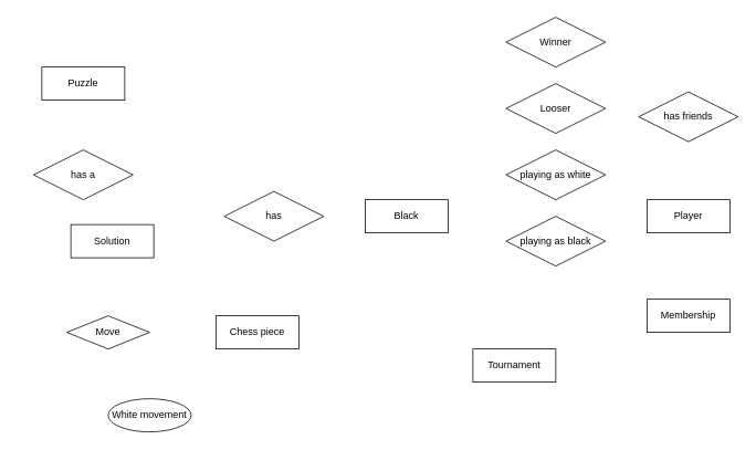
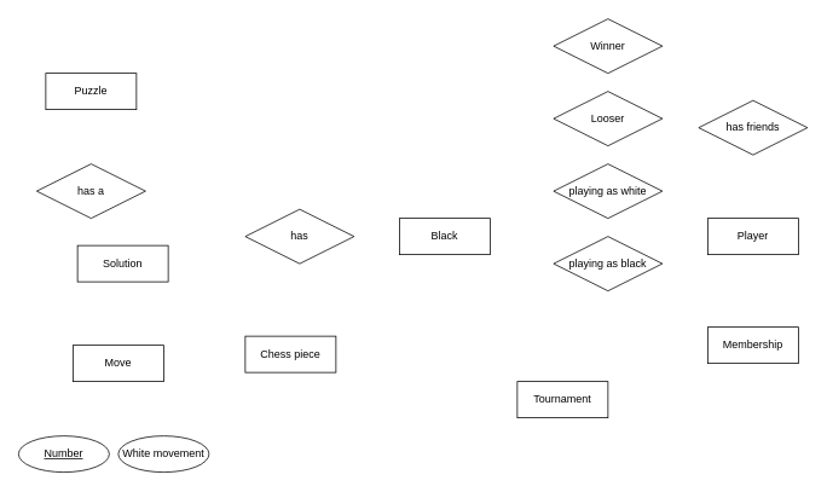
- <mxCell id="4" value="Move" style="rhombus;whiteSpace=wrap;html=1;align=center;" vertex="1" parent="1"><mxGeometry x="80" y="380" width="100" height="40" as="geometry" /></mxCell>
+ <mxCell id="4" value="Move" style="whiteSpace=wrap;html=1;align=center;" vertex="1" parent="1"><mxGeometry x="80" y="380" width="100" height="40" as="geometry" /></mxCell>
- <mxCell id="5" value="Chess piece" style="whiteSpace=wrap;html=1;align=center;" vertex="1" parent="1"><mxGeometry x="260" y="380" width="100" height="40" as="geometry" /></mxCell>
+ <mxCell id="5" value="Chess piece" style="whiteSpace=wrap;html=1;align=center;" vertex="1" parent="1"><mxGeometry x="270" y="370" width="100" height="40" as="geometry" /></mxCell>
+ <mxCell id="12" value="Number" style="ellipse;whiteSpace=wrap;html=1;align=center;fontStyle=4;" vertex="1" parent="1"><mxGeometry x="20" y="480" width="100" height="40" as="geometry" /></mxCell>
